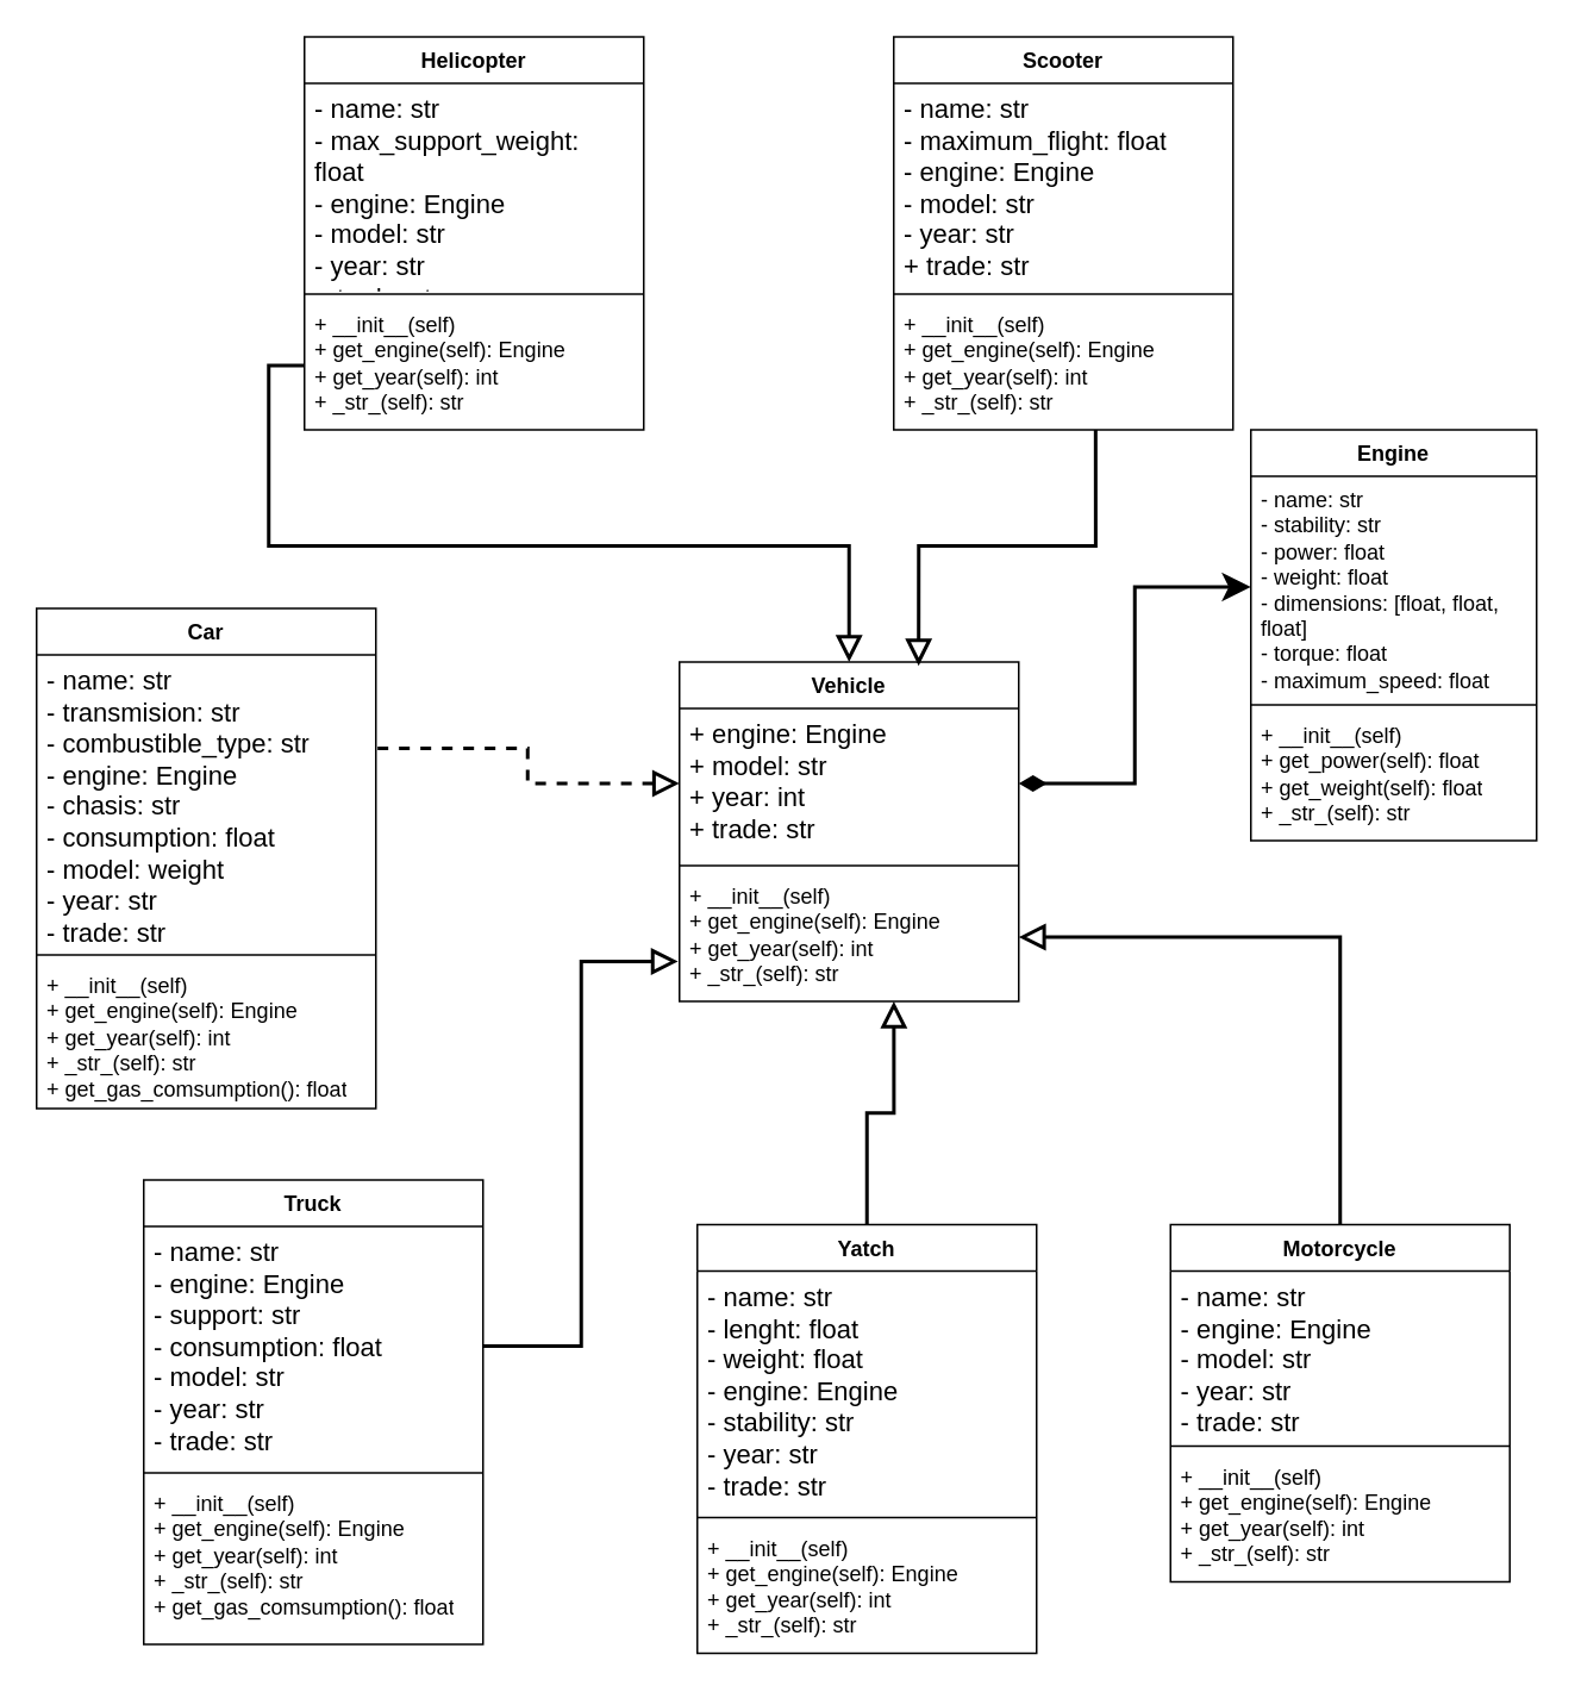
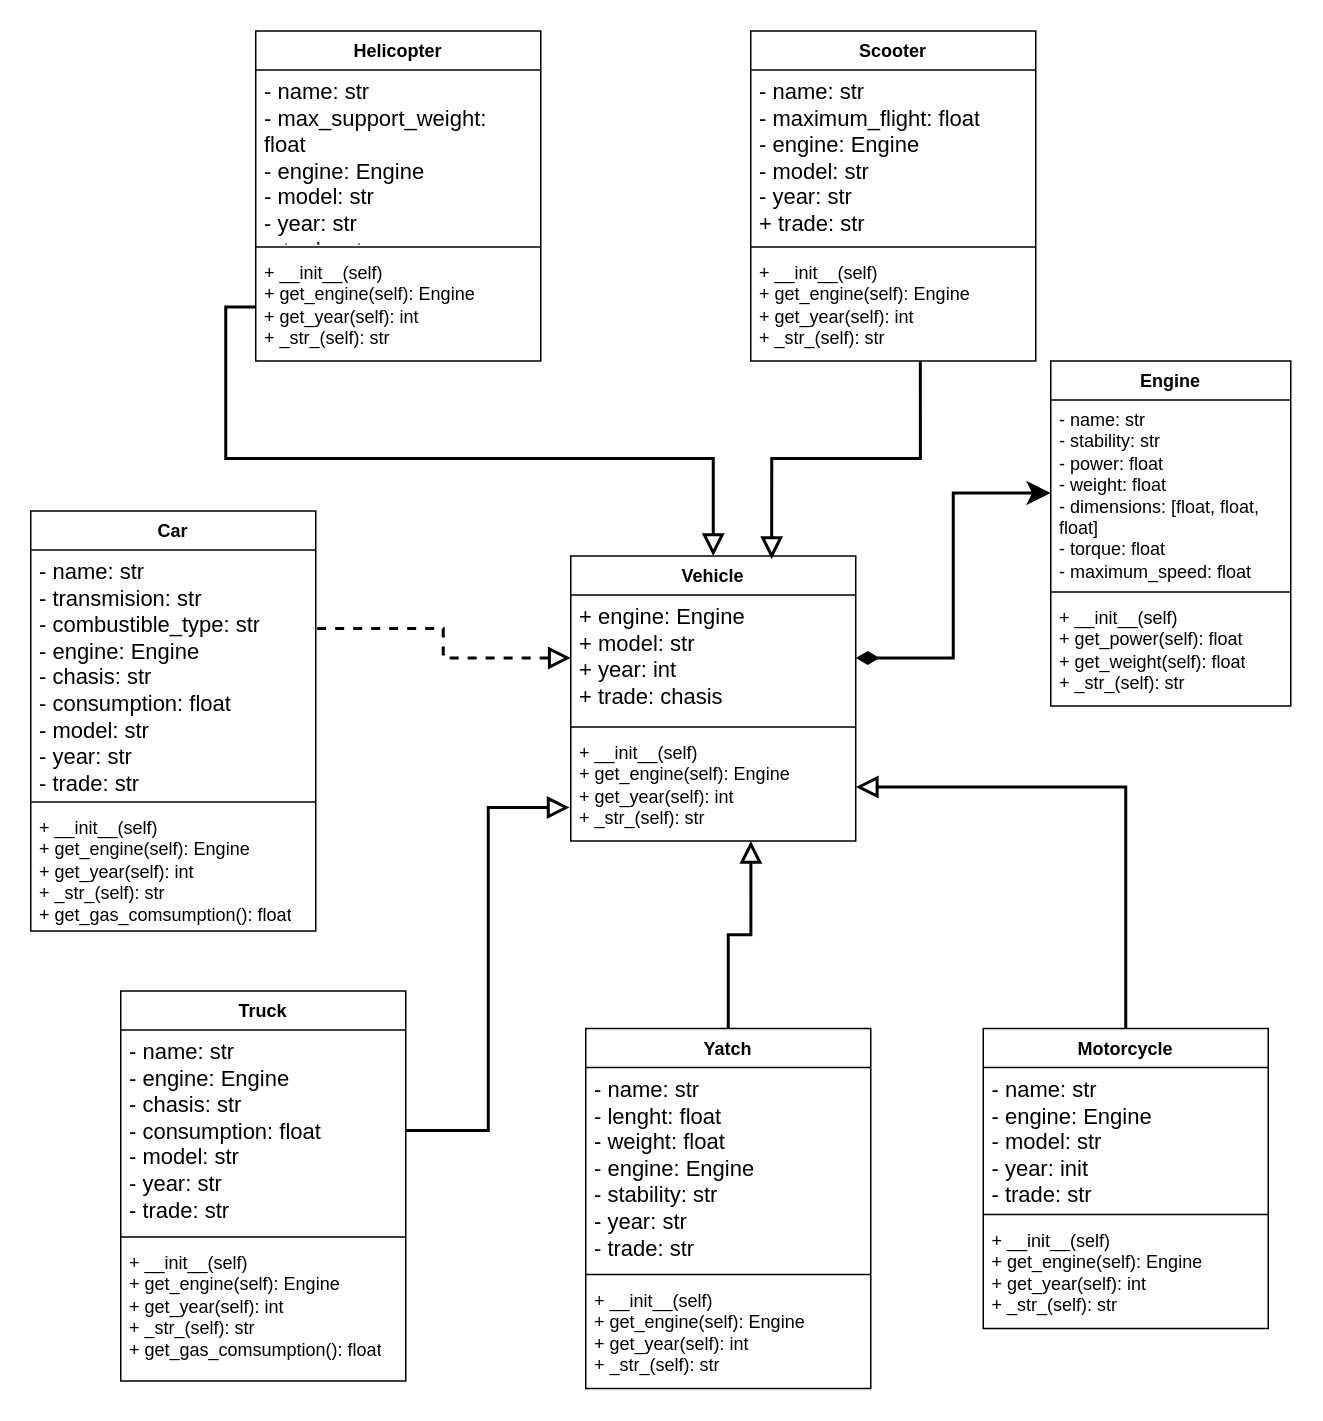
- <mxCell id="7" value="&lt;div&gt;&lt;div&gt;&lt;span style=&quot;background-color: initial; font-family: Calibri, sans-serif; font-size: 11pt;&quot;&gt;+ engine: Engine&lt;/span&gt;&lt;/div&gt;&lt;div&gt;&lt;span style=&quot;font-family: Calibri, sans-serif; font-size: 11pt; background-color: initial;&quot;&gt;+ model: str&lt;/span&gt;&lt;/div&gt;&lt;div&gt;&lt;span style=&quot;font-family: Calibri, sans-serif; font-size: 11pt; background-color: initial;&quot;&gt;+ year: int&lt;/span&gt;&lt;/div&gt;&lt;div&gt;&lt;font face=&quot;Calibri, sans-serif&quot;&gt;&lt;span style=&quot;font-size: 14.667px;&quot;&gt;+ trade: str&lt;/span&gt;&lt;/font&gt;&lt;/div&gt;&lt;/div&gt;" style="text;strokeColor=none;fillColor=none;align=left;verticalAlign=top;spacingLeft=4;spacingRight=4;overflow=hidden;rotatable=0;points=[[0,0.5],[1,0.5]];portConstraint=eastwest;whiteSpace=wrap;html=1;" parent="6" vertex="1"><mxGeometry y="26" width="190" height="84" as="geometry" /></mxCell>
+ <mxCell id="7" value="&lt;div&gt;&lt;div&gt;&lt;span style=&quot;background-color: initial; font-family: Calibri, sans-serif; font-size: 11pt;&quot;&gt;+ engine: Engine&lt;/span&gt;&lt;/div&gt;&lt;div&gt;&lt;span style=&quot;font-family: Calibri, sans-serif; font-size: 11pt; background-color: initial;&quot;&gt;+ model: str&lt;/span&gt;&lt;/div&gt;&lt;div&gt;&lt;span style=&quot;font-family: Calibri, sans-serif; font-size: 11pt; background-color: initial;&quot;&gt;+ year: int&lt;/span&gt;&lt;/div&gt;&lt;div&gt;&lt;font face=&quot;Calibri, sans-serif&quot;&gt;&lt;span style=&quot;font-size: 14.667px;&quot;&gt;+ trade: chasis&lt;/span&gt;&lt;/font&gt;&lt;/div&gt;&lt;/div&gt;" style="text;strokeColor=none;fillColor=none;align=left;verticalAlign=top;spacingLeft=4;spacingRight=4;overflow=hidden;rotatable=0;points=[[0,0.5],[1,0.5]];portConstraint=eastwest;whiteSpace=wrap;html=1;" parent="6" vertex="1"><mxGeometry y="26" width="190" height="84" as="geometry" /></mxCell>
- <mxCell id="26" value="&lt;div&gt;&lt;div&gt;&lt;span style=&quot;font-size:11.0pt;line-height:&lt;br/&gt;107%;font-family:&amp;quot;Calibri&amp;quot;,sans-serif;mso-ascii-theme-font:minor-latin;&lt;br/&gt;mso-fareast-font-family:Calibri;mso-fareast-theme-font:minor-latin;mso-hansi-theme-font:&lt;br/&gt;minor-latin;mso-bidi-font-family:&amp;quot;Times New Roman&amp;quot;;mso-bidi-theme-font:minor-bidi;&lt;br/&gt;mso-ansi-language:ES-CO;mso-fareast-language:EN-US;mso-bidi-language:AR-SA&quot; lang=&quot;ES-CO&quot;&gt;- name: str&lt;/span&gt;&lt;/div&gt;&lt;div&gt;&lt;font face=&quot;Calibri, sans-serif&quot;&gt;&lt;span style=&quot;font-size: 14.667px;&quot;&gt;- transmision: str&lt;/span&gt;&lt;/font&gt;&lt;/div&gt;&lt;div&gt;&lt;font face=&quot;Calibri, sans-serif&quot;&gt;&lt;span style=&quot;font-size: 14.667px;&quot;&gt;- combustible_type: str&lt;/span&gt;&lt;/font&gt;&lt;/div&gt;&lt;div&gt;&lt;div&gt;&lt;span style=&quot;background-color: initial; font-family: Calibri, sans-serif; font-size: 11pt;&quot;&gt;- engine: Engine&lt;/span&gt;&lt;/div&gt;&lt;div&gt;&lt;span style=&quot;font-family: Calibri, sans-serif; font-size: 11pt; background-color: initial;&quot;&gt;- chasis: str&lt;/span&gt;&lt;/div&gt;&lt;div&gt;&lt;span style=&quot;font-family: Calibri, sans-serif; font-size: 11pt; background-color: initial;&quot;&gt;- consumption: float&lt;/span&gt;&lt;/div&gt;&lt;div&gt;&lt;span style=&quot;font-family: Calibri, sans-serif; font-size: 11pt; background-color: initial;&quot;&gt;- model: weight&lt;/span&gt;&lt;/div&gt;&lt;div&gt;&lt;span style=&quot;font-family: Calibri, sans-serif; font-size: 11pt; background-color: initial;&quot;&gt;- year: str&lt;/span&gt;&lt;/div&gt;&lt;div&gt;&lt;font face=&quot;Calibri, sans-serif&quot;&gt;&lt;span style=&quot;font-size: 14.667px;&quot;&gt;- trade: str&lt;/span&gt;&lt;/font&gt;&lt;/div&gt;&lt;/div&gt;&lt;/div&gt;" style="text;strokeColor=none;fillColor=none;align=left;verticalAlign=top;spacingLeft=4;spacingRight=4;overflow=hidden;rotatable=0;points=[[0,0.5],[1,0.5]];portConstraint=eastwest;whiteSpace=wrap;html=1;" parent="25" vertex="1"><mxGeometry y="26" width="190" height="164" as="geometry" /></mxCell>
+ <mxCell id="26" value="&lt;div&gt;&lt;div&gt;&lt;span style=&quot;font-size:11.0pt;line-height:&lt;br/&gt;107%;font-family:&amp;quot;Calibri&amp;quot;,sans-serif;mso-ascii-theme-font:minor-latin;&lt;br/&gt;mso-fareast-font-family:Calibri;mso-fareast-theme-font:minor-latin;mso-hansi-theme-font:&lt;br/&gt;minor-latin;mso-bidi-font-family:&amp;quot;Times New Roman&amp;quot;;mso-bidi-theme-font:minor-bidi;&lt;br/&gt;mso-ansi-language:ES-CO;mso-fareast-language:EN-US;mso-bidi-language:AR-SA&quot; lang=&quot;ES-CO&quot;&gt;- name: str&lt;/span&gt;&lt;/div&gt;&lt;div&gt;&lt;font face=&quot;Calibri, sans-serif&quot;&gt;&lt;span style=&quot;font-size: 14.667px;&quot;&gt;- transmision: str&lt;/span&gt;&lt;/font&gt;&lt;/div&gt;&lt;div&gt;&lt;font face=&quot;Calibri, sans-serif&quot;&gt;&lt;span style=&quot;font-size: 14.667px;&quot;&gt;- combustible_type: str&lt;/span&gt;&lt;/font&gt;&lt;/div&gt;&lt;div&gt;&lt;div&gt;&lt;span style=&quot;background-color: initial; font-family: Calibri, sans-serif; font-size: 11pt;&quot;&gt;- engine: Engine&lt;/span&gt;&lt;/div&gt;&lt;div&gt;&lt;span style=&quot;font-family: Calibri, sans-serif; font-size: 11pt; background-color: initial;&quot;&gt;- chasis: str&lt;/span&gt;&lt;/div&gt;&lt;div&gt;&lt;span style=&quot;font-family: Calibri, sans-serif; font-size: 11pt; background-color: initial;&quot;&gt;- consumption: float&lt;/span&gt;&lt;/div&gt;&lt;div&gt;&lt;span style=&quot;font-family: Calibri, sans-serif; font-size: 11pt; background-color: initial;&quot;&gt;- model: str&lt;/span&gt;&lt;/div&gt;&lt;div&gt;&lt;span style=&quot;font-family: Calibri, sans-serif; font-size: 11pt; background-color: initial;&quot;&gt;- year: str&lt;/span&gt;&lt;/div&gt;&lt;div&gt;&lt;font face=&quot;Calibri, sans-serif&quot;&gt;&lt;span style=&quot;font-size: 14.667px;&quot;&gt;- trade: str&lt;/span&gt;&lt;/font&gt;&lt;/div&gt;&lt;/div&gt;&lt;/div&gt;" style="text;strokeColor=none;fillColor=none;align=left;verticalAlign=top;spacingLeft=4;spacingRight=4;overflow=hidden;rotatable=0;points=[[0,0.5],[1,0.5]];portConstraint=eastwest;whiteSpace=wrap;html=1;" parent="25" vertex="1"><mxGeometry y="26" width="190" height="164" as="geometry" /></mxCell>
- <mxCell id="22" value="&lt;div&gt;&lt;div&gt;&lt;span style=&quot;font-size:11.0pt;line-height:&lt;br/&gt;107%;font-family:&amp;quot;Calibri&amp;quot;,sans-serif;mso-ascii-theme-font:minor-latin;&lt;br/&gt;mso-fareast-font-family:Calibri;mso-fareast-theme-font:minor-latin;mso-hansi-theme-font:&lt;br/&gt;minor-latin;mso-bidi-font-family:&amp;quot;Times New Roman&amp;quot;;mso-bidi-theme-font:minor-bidi;&lt;br/&gt;mso-ansi-language:ES-CO;mso-fareast-language:EN-US;mso-bidi-language:AR-SA&quot; lang=&quot;ES-CO&quot;&gt;- name: str&amp;nbsp;&lt;/span&gt;&lt;/div&gt;&lt;div&gt;&lt;span style=&quot;background-color: initial; font-family: Calibri, sans-serif; font-size: 11pt;&quot;&gt;- engine: Engine&lt;/span&gt;&lt;/div&gt;&lt;div&gt;&lt;span style=&quot;background-color: initial; font-family: Calibri, sans-serif; font-size: 11pt;&quot;&gt;- support: str&lt;/span&gt;&lt;/div&gt;&lt;div&gt;&lt;span style=&quot;background-color: initial; font-family: Calibri, sans-serif; font-size: 11pt;&quot;&gt;- consumption: float&lt;/span&gt;&lt;/div&gt;&lt;div&gt;&lt;div&gt;&lt;span style=&quot;font-family: Calibri, sans-serif; font-size: 11pt; background-color: initial;&quot;&gt;- model: str&lt;/span&gt;&lt;/div&gt;&lt;div&gt;&lt;span style=&quot;font-family: Calibri, sans-serif; font-size: 11pt; background-color: initial;&quot;&gt;- year: str&lt;/span&gt;&lt;/div&gt;&lt;div&gt;&lt;font face=&quot;Calibri, sans-serif&quot;&gt;&lt;span style=&quot;font-size: 14.667px;&quot;&gt;- trade: str&lt;/span&gt;&lt;/font&gt;&lt;/div&gt;&lt;/div&gt;&lt;/div&gt;" style="text;strokeColor=none;fillColor=none;align=left;verticalAlign=top;spacingLeft=4;spacingRight=4;overflow=hidden;rotatable=0;points=[[0,0.5],[1,0.5]];portConstraint=eastwest;whiteSpace=wrap;html=1;" parent="21" vertex="1"><mxGeometry y="26" width="190" height="134" as="geometry" /></mxCell>
+ <mxCell id="22" value="&lt;div&gt;&lt;div&gt;&lt;span style=&quot;font-size:11.0pt;line-height:&lt;br/&gt;107%;font-family:&amp;quot;Calibri&amp;quot;,sans-serif;mso-ascii-theme-font:minor-latin;&lt;br/&gt;mso-fareast-font-family:Calibri;mso-fareast-theme-font:minor-latin;mso-hansi-theme-font:&lt;br/&gt;minor-latin;mso-bidi-font-family:&amp;quot;Times New Roman&amp;quot;;mso-bidi-theme-font:minor-bidi;&lt;br/&gt;mso-ansi-language:ES-CO;mso-fareast-language:EN-US;mso-bidi-language:AR-SA&quot; lang=&quot;ES-CO&quot;&gt;- name: str&amp;nbsp;&lt;/span&gt;&lt;/div&gt;&lt;div&gt;&lt;span style=&quot;background-color: initial; font-family: Calibri, sans-serif; font-size: 11pt;&quot;&gt;- engine: Engine&lt;/span&gt;&lt;/div&gt;&lt;div&gt;&lt;span style=&quot;background-color: initial; font-family: Calibri, sans-serif; font-size: 11pt;&quot;&gt;- chasis: str&lt;/span&gt;&lt;/div&gt;&lt;div&gt;&lt;span style=&quot;background-color: initial; font-family: Calibri, sans-serif; font-size: 11pt;&quot;&gt;- consumption: float&lt;/span&gt;&lt;/div&gt;&lt;div&gt;&lt;div&gt;&lt;span style=&quot;font-family: Calibri, sans-serif; font-size: 11pt; background-color: initial;&quot;&gt;- model: str&lt;/span&gt;&lt;/div&gt;&lt;div&gt;&lt;span style=&quot;font-family: Calibri, sans-serif; font-size: 11pt; background-color: initial;&quot;&gt;- year: str&lt;/span&gt;&lt;/div&gt;&lt;div&gt;&lt;font face=&quot;Calibri, sans-serif&quot;&gt;&lt;span style=&quot;font-size: 14.667px;&quot;&gt;- trade: str&lt;/span&gt;&lt;/font&gt;&lt;/div&gt;&lt;/div&gt;&lt;/div&gt;" style="text;strokeColor=none;fillColor=none;align=left;verticalAlign=top;spacingLeft=4;spacingRight=4;overflow=hidden;rotatable=0;points=[[0,0.5],[1,0.5]];portConstraint=eastwest;whiteSpace=wrap;html=1;" parent="21" vertex="1"><mxGeometry y="26" width="190" height="134" as="geometry" /></mxCell>
- <mxCell id="14" value="&lt;div&gt;&lt;div&gt;&lt;span style=&quot;font-size:11.0pt;line-height:&lt;br/&gt;107%;font-family:&amp;quot;Calibri&amp;quot;,sans-serif;mso-ascii-theme-font:minor-latin;&lt;br/&gt;mso-fareast-font-family:Calibri;mso-fareast-theme-font:minor-latin;mso-hansi-theme-font:&lt;br/&gt;minor-latin;mso-bidi-font-family:&amp;quot;Times New Roman&amp;quot;;mso-bidi-theme-font:minor-bidi;&lt;br/&gt;mso-ansi-language:ES-CO;mso-fareast-language:EN-US;mso-bidi-language:AR-SA&quot; lang=&quot;ES-CO&quot;&gt;- name: str&amp;nbsp;&lt;/span&gt;&lt;/div&gt;&lt;div&gt;&lt;div&gt;&lt;span style=&quot;background-color: initial; font-family: Calibri, sans-serif; font-size: 11pt;&quot;&gt;- engine: Engine&lt;/span&gt;&lt;/div&gt;&lt;div&gt;&lt;span style=&quot;font-family: Calibri, sans-serif; font-size: 11pt; background-color: initial;&quot;&gt;- model: str&lt;/span&gt;&lt;/div&gt;&lt;div&gt;&lt;span style=&quot;font-family: Calibri, sans-serif; font-size: 11pt; background-color: initial;&quot;&gt;- year: str&lt;/span&gt;&lt;/div&gt;&lt;div&gt;&lt;font face=&quot;Calibri, sans-serif&quot;&gt;&lt;span style=&quot;font-size: 14.667px;&quot;&gt;- trade: str&lt;/span&gt;&lt;/font&gt;&lt;/div&gt;&lt;/div&gt;&lt;/div&gt;" style="text;strokeColor=none;fillColor=none;align=left;verticalAlign=top;spacingLeft=4;spacingRight=4;overflow=hidden;rotatable=0;points=[[0,0.5],[1,0.5]];portConstraint=eastwest;whiteSpace=wrap;html=1;" parent="13" vertex="1"><mxGeometry y="26" width="190" height="94" as="geometry" /></mxCell>
+ <mxCell id="14" value="&lt;div&gt;&lt;div&gt;&lt;span style=&quot;font-size:11.0pt;line-height:&lt;br/&gt;107%;font-family:&amp;quot;Calibri&amp;quot;,sans-serif;mso-ascii-theme-font:minor-latin;&lt;br/&gt;mso-fareast-font-family:Calibri;mso-fareast-theme-font:minor-latin;mso-hansi-theme-font:&lt;br/&gt;minor-latin;mso-bidi-font-family:&amp;quot;Times New Roman&amp;quot;;mso-bidi-theme-font:minor-bidi;&lt;br/&gt;mso-ansi-language:ES-CO;mso-fareast-language:EN-US;mso-bidi-language:AR-SA&quot; lang=&quot;ES-CO&quot;&gt;- name: str&amp;nbsp;&lt;/span&gt;&lt;/div&gt;&lt;div&gt;&lt;div&gt;&lt;span style=&quot;background-color: initial; font-family: Calibri, sans-serif; font-size: 11pt;&quot;&gt;- engine: Engine&lt;/span&gt;&lt;/div&gt;&lt;div&gt;&lt;span style=&quot;font-family: Calibri, sans-serif; font-size: 11pt; background-color: initial;&quot;&gt;- model: str&lt;/span&gt;&lt;/div&gt;&lt;div&gt;&lt;span style=&quot;font-family: Calibri, sans-serif; font-size: 11pt; background-color: initial;&quot;&gt;- year: init&lt;/span&gt;&lt;/div&gt;&lt;div&gt;&lt;font face=&quot;Calibri, sans-serif&quot;&gt;&lt;span style=&quot;font-size: 14.667px;&quot;&gt;- trade: str&lt;/span&gt;&lt;/font&gt;&lt;/div&gt;&lt;/div&gt;&lt;/div&gt;" style="text;strokeColor=none;fillColor=none;align=left;verticalAlign=top;spacingLeft=4;spacingRight=4;overflow=hidden;rotatable=0;points=[[0,0.5],[1,0.5]];portConstraint=eastwest;whiteSpace=wrap;html=1;" parent="13" vertex="1"><mxGeometry y="26" width="190" height="94" as="geometry" /></mxCell>
